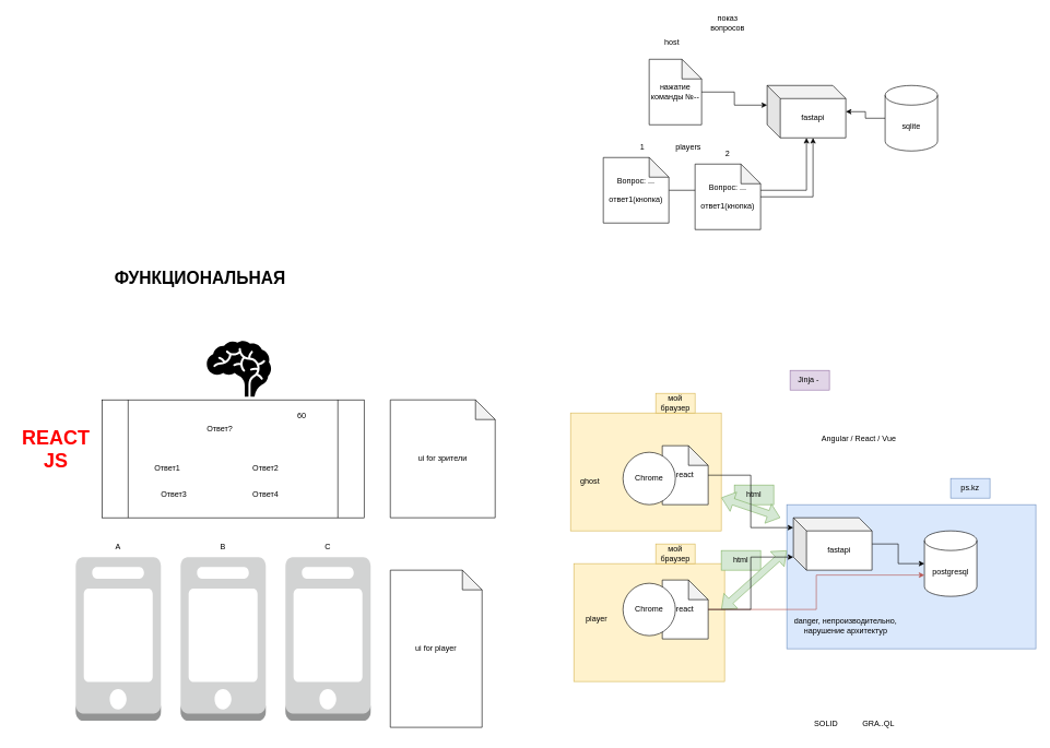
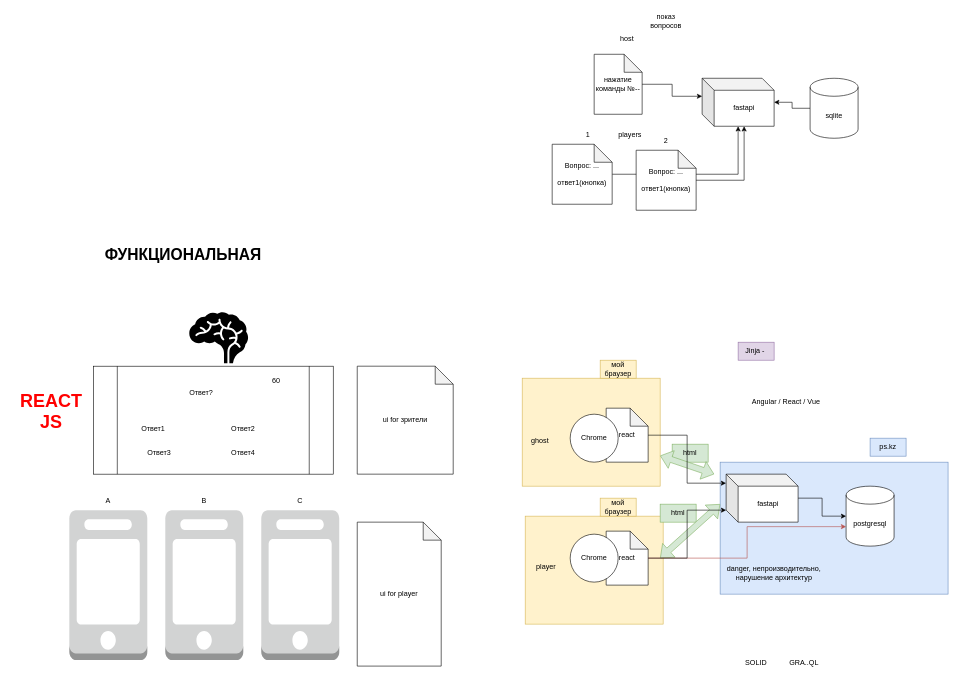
- <mxCell id="57" value="host" style="text;html=1;strokeColor=none;fillColor=none;align=center;verticalAlign=middle;whiteSpace=wrap;rounded=0;" parent="1" vertex="1"><mxGeometry x="1000" y="50" width="50" height="30" as="geometry" /></mxCell>
+ <mxCell id="57" value="host" style="text;html=1;strokeColor=none;fillColor=none;align=center;verticalAlign=middle;whiteSpace=wrap;rounded=0;" parent="1" vertex="1"><mxGeometry x="1020" y="50" width="50" height="30" as="geometry" /></mxCell>
- <mxCell id="46" value="Jinja -&amp;nbsp;" style="text;html=1;strokeColor=#9673a6;fillColor=#e1d5e7;align=center;verticalAlign=middle;whiteSpace=wrap;rounded=0;" parent="1" vertex="1"><mxGeometry x="1205" y="565" width="60" height="30" as="geometry" /></mxCell>
+ <mxCell id="46" value="Jinja -&amp;nbsp;" style="text;html=1;strokeColor=#9673a6;fillColor=#e1d5e7;align=center;verticalAlign=middle;whiteSpace=wrap;rounded=0;" parent="1" vertex="1"><mxGeometry x="1230" y="570" width="60" height="30" as="geometry" /></mxCell>
